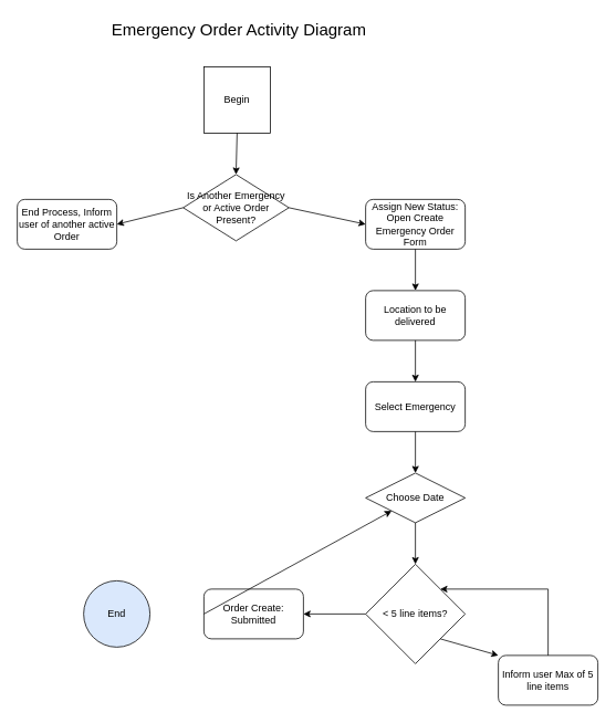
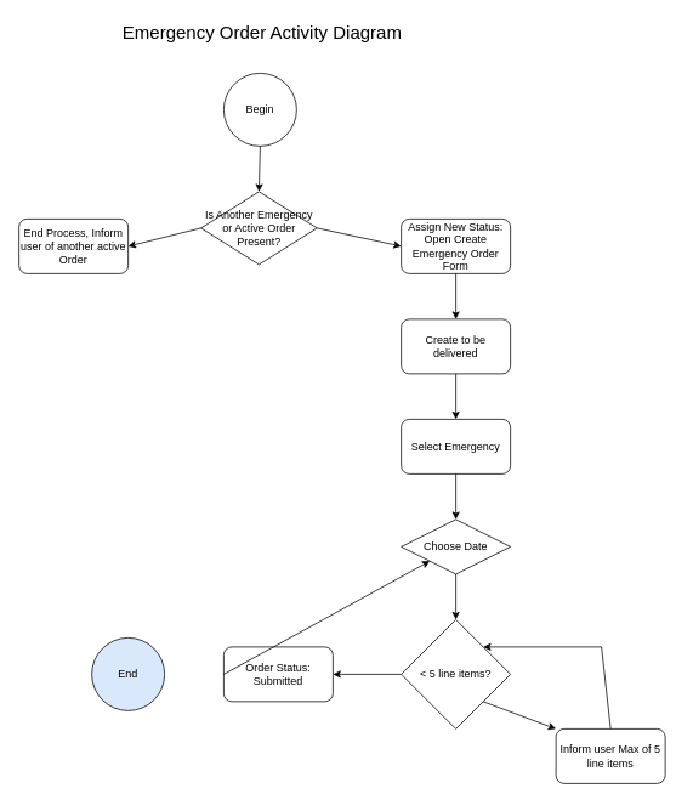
- <mxCell id="2" value="Begin" style="whiteSpace=wrap;html=1;aspect=fixed;rounded=0;" vertex="1" parent="1"><mxGeometry x="245" y="80" width="80" height="80" as="geometry" /></mxCell>
+ <mxCell id="2" value="Begin" style="ellipse;whiteSpace=wrap;html=1;aspect=fixed;" vertex="1" parent="1"><mxGeometry x="245" y="80" width="80" height="80" as="geometry" /></mxCell>
- <mxCell id="6" value="Location to be delivered" style="rounded=1;whiteSpace=wrap;html=1;" vertex="1" parent="1"><mxGeometry x="440" y="350" width="120" height="60" as="geometry" /></mxCell>
+ <mxCell id="6" value="Create to be delivered" style="rounded=1;whiteSpace=wrap;html=1;" vertex="1" parent="1"><mxGeometry x="440" y="350" width="120" height="60" as="geometry" /></mxCell>
- <mxCell id="11" value="Order Create: Submitted" style="rounded=1;whiteSpace=wrap;html=1;" vertex="1" parent="1"><mxGeometry x="245" y="710" width="120" height="60" as="geometry" /></mxCell>
+ <mxCell id="11" value="Order Status: Submitted" style="rounded=1;whiteSpace=wrap;html=1;" vertex="1" parent="1"><mxGeometry x="245" y="710" width="120" height="60" as="geometry" /></mxCell>
- <mxCell id="10" value="Inform user Max of 5 line items" style="rounded=1;whiteSpace=wrap;html=1;" vertex="1" parent="1"><mxGeometry x="600" y="790" width="120" height="60" as="geometry" /></mxCell>
+ <mxCell id="10" value="Inform user Max of 5 line items" style="rounded=1;whiteSpace=wrap;html=1;" vertex="1" parent="1"><mxGeometry x="610" y="800" width="120" height="60" as="geometry" /></mxCell>
